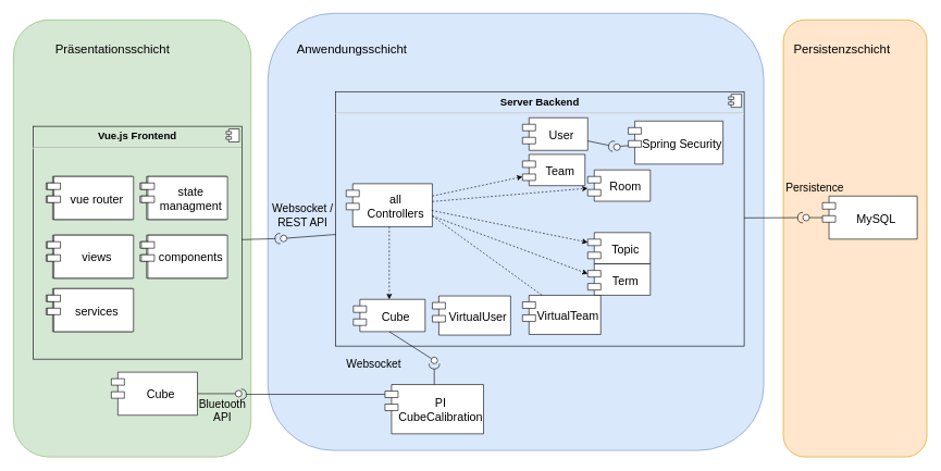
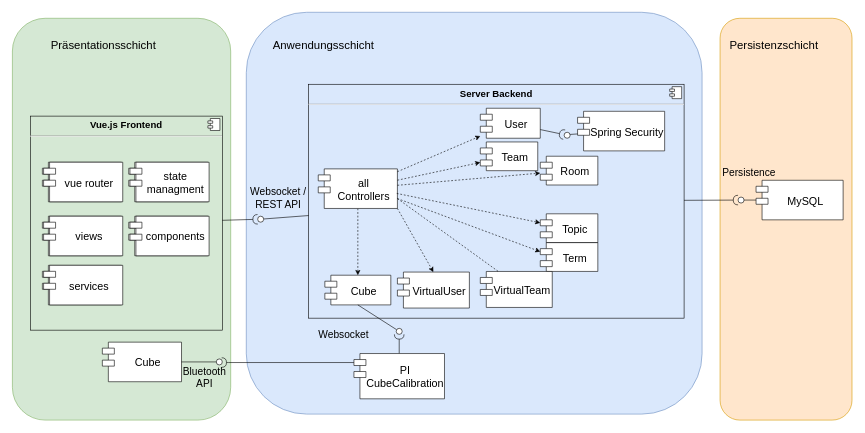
+ <mxCell id="38" value="" style="endArrow=classic;html=1;dashed=1;" parent="1" source="30" target="8" edge="1"><mxGeometry width="50" height="50" relative="1" as="geometry"><mxPoint x="670" y="290" as="sourcePoint" /><mxPoint x="720" y="240" as="targetPoint" /></mxGeometry></mxCell>
+ <mxCell id="59" style="edgeStyle=none;rounded=0;orthogonalLoop=1;jettySize=auto;html=1;dashed=1;exitX=1;exitY=1;exitDx=0;exitDy=0;entryX=0.5;entryY=0;entryDx=0;entryDy=0;" edge="1" parent="1" source="30" target="56"><mxGeometry relative="1" as="geometry"><mxPoint x="692" y="346.031" as="sourcePoint" /><mxPoint x="930.2" y="353" as="targetPoint" /></mxGeometry></mxCell>
